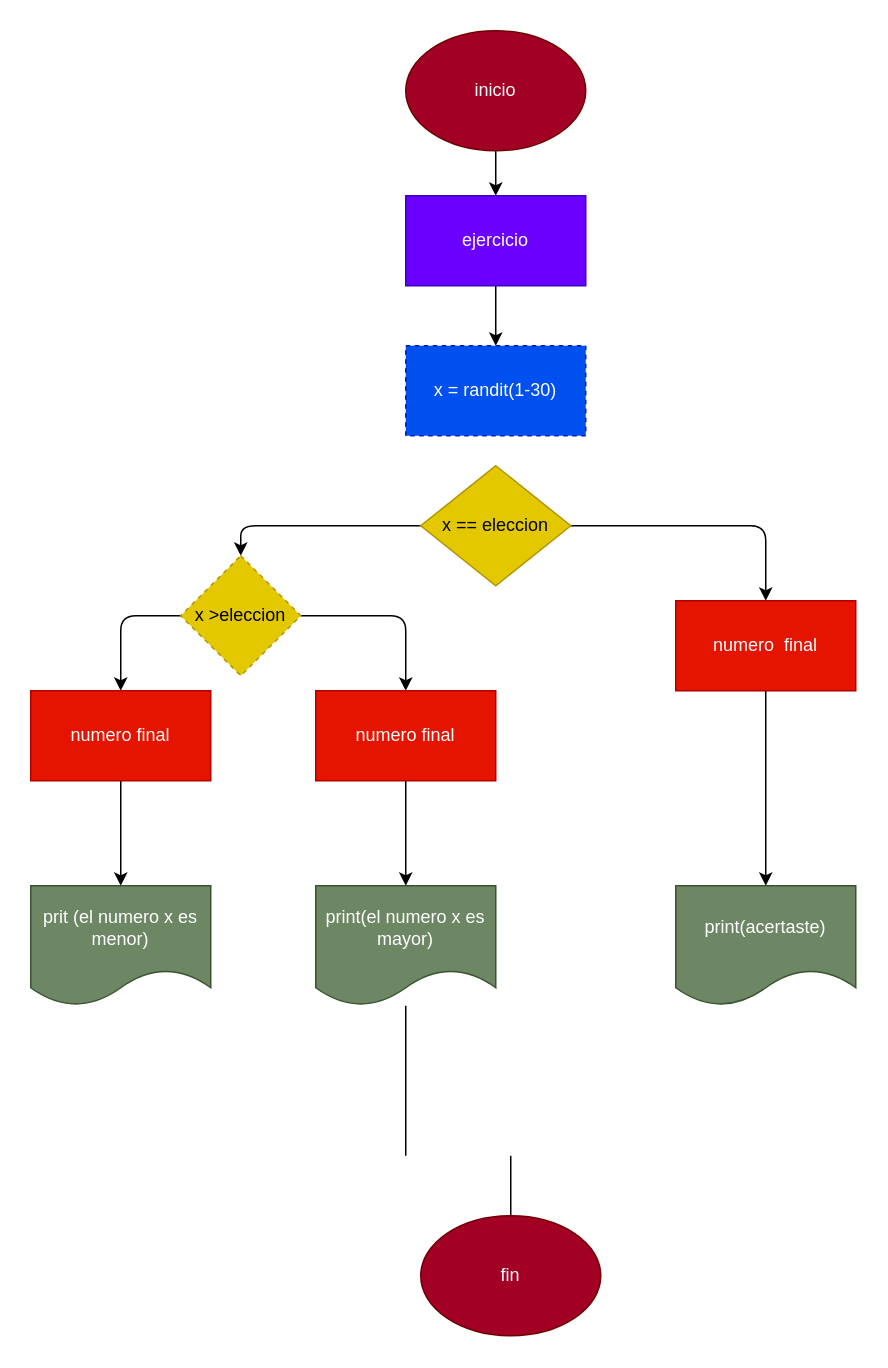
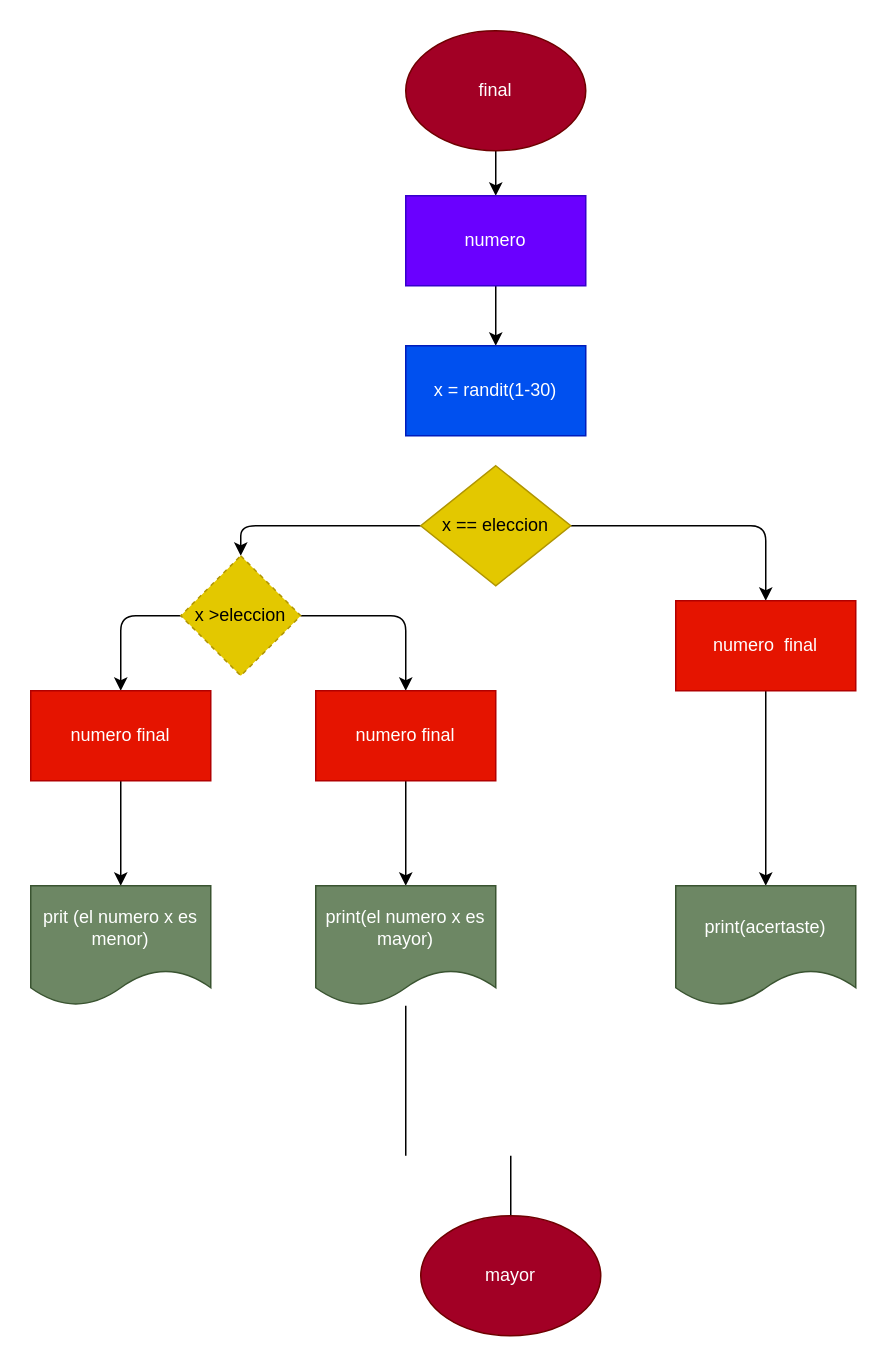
- <mxCell id="3" value="inicio" style="ellipse;whiteSpace=wrap;html=1;fillColor=#a20025;fontColor=#ffffff;strokeColor=#6F0000;" vertex="1" parent="1"><mxGeometry x="270" y="20" width="120" height="80" as="geometry" /></mxCell>
+ <mxCell id="3" value="final" style="ellipse;whiteSpace=wrap;html=1;fillColor=#a20025;fontColor=#ffffff;strokeColor=#6F0000;" vertex="1" parent="1"><mxGeometry x="270" y="20" width="120" height="80" as="geometry" /></mxCell>
- <mxCell id="5" value="ejercicio" style="rounded=0;whiteSpace=wrap;html=1;fillColor=#6a00ff;fontColor=#ffffff;strokeColor=#3700CC;" vertex="1" parent="1"><mxGeometry x="270" y="130" width="120" height="60" as="geometry" /></mxCell>
+ <mxCell id="5" value="numero" style="rounded=0;whiteSpace=wrap;html=1;fillColor=#6a00ff;fontColor=#ffffff;strokeColor=#3700CC;" vertex="1" parent="1"><mxGeometry x="270" y="130" width="120" height="60" as="geometry" /></mxCell>
- <mxCell id="6" value="x = randit(1-30)" style="rounded=0;whiteSpace=wrap;html=1;fillColor=#0050ef;fontColor=#ffffff;strokeColor=#001DBC;dashed=1;" vertex="1" parent="1"><mxGeometry x="270" y="230" width="120" height="60" as="geometry" /></mxCell>
+ <mxCell id="6" value="x = randit(1-30)" style="rounded=0;whiteSpace=wrap;html=1;fillColor=#0050ef;fontColor=#ffffff;strokeColor=#001DBC;" vertex="1" parent="1"><mxGeometry x="270" y="230" width="120" height="60" as="geometry" /></mxCell>
- <mxCell id="24" value="fin" style="ellipse;whiteSpace=wrap;html=1;fillColor=#a20025;fontColor=#ffffff;strokeColor=#6F0000;" vertex="1" parent="1"><mxGeometry x="280" y="810" width="120" height="80" as="geometry" /></mxCell>
+ <mxCell id="24" value="mayor" style="ellipse;whiteSpace=wrap;html=1;fillColor=#a20025;fontColor=#ffffff;strokeColor=#6F0000;" vertex="1" parent="1"><mxGeometry x="280" y="810" width="120" height="80" as="geometry" /></mxCell>
